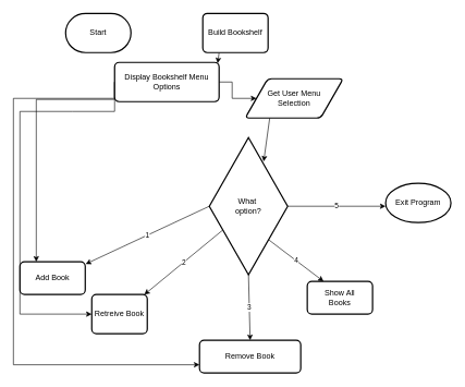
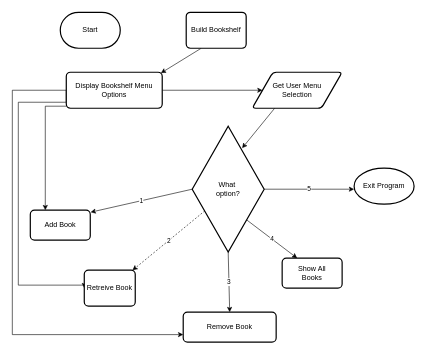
- <mxCell id="11" value="Display Bookshelf Menu Options" style="rounded=1;whiteSpace=wrap;html=1;absoluteArcSize=1;arcSize=14;strokeWidth=2;" vertex="1" parent="1"><mxGeometry x="175" y="95" width="160" height="60" as="geometry" /></mxCell>
+ <mxCell id="11" value="Display Bookshelf Menu Options" style="rounded=1;whiteSpace=wrap;html=1;absoluteArcSize=1;arcSize=14;strokeWidth=2;" vertex="1" parent="1"><mxGeometry x="110" y="120" width="160" height="60" as="geometry" /></mxCell>
- <mxCell id="4" value="Get User Menu&lt;br&gt;Selection" style="shape=parallelogram;html=1;strokeWidth=2;perimeter=parallelogramPerimeter;whiteSpace=wrap;rounded=1;arcSize=12;size=0.23;" vertex="1" parent="1"><mxGeometry x="375" y="120" width="150" height="60" as="geometry" /></mxCell>
+ <mxCell id="4" value="Get User Menu&lt;br&gt;Selection" style="shape=parallelogram;html=1;strokeWidth=2;perimeter=parallelogramPerimeter;whiteSpace=wrap;rounded=1;arcSize=12;size=0.23;" vertex="1" parent="1"><mxGeometry x="420" y="120" width="150" height="60" as="geometry" /></mxCell>
- <mxCell id="14" value="2" style="edgeStyle=none;rounded=0;orthogonalLoop=1;jettySize=auto;html=1;exitX=0.175;exitY=0.672;exitDx=0;exitDy=0;exitPerimeter=0;entryX=0.946;entryY=0.004;entryDx=0;entryDy=0;entryPerimeter=0;" edge="1" parent="1" source="17" target="19"><mxGeometry relative="1" as="geometry"><mxPoint x="310" y="320" as="targetPoint" /><Array as="points" /></mxGeometry></mxCell>
+ <mxCell id="14" value="2" style="edgeStyle=none;rounded=0;orthogonalLoop=1;jettySize=auto;html=1;exitX=0.175;exitY=0.672;exitDx=0;exitDy=0;exitPerimeter=0;entryX=0.946;entryY=0.004;entryDx=0;entryDy=0;entryPerimeter=0;dashed=1;" edge="1" parent="1" source="17" target="19"><mxGeometry relative="1" as="geometry"><mxPoint x="310" y="320" as="targetPoint" /><Array as="points" /></mxGeometry></mxCell>
- <mxCell id="18" value="Add Book" style="rounded=1;whiteSpace=wrap;html=1;absoluteArcSize=1;arcSize=14;strokeWidth=2;" vertex="1" parent="1"><mxGeometry x="30" y="400" width="100" height="50" as="geometry" /></mxCell>
+ <mxCell id="18" value="Add Book" style="rounded=1;whiteSpace=wrap;html=1;absoluteArcSize=1;arcSize=14;strokeWidth=2;" vertex="1" parent="1"><mxGeometry x="50" y="350" width="100" height="50" as="geometry" /></mxCell>
